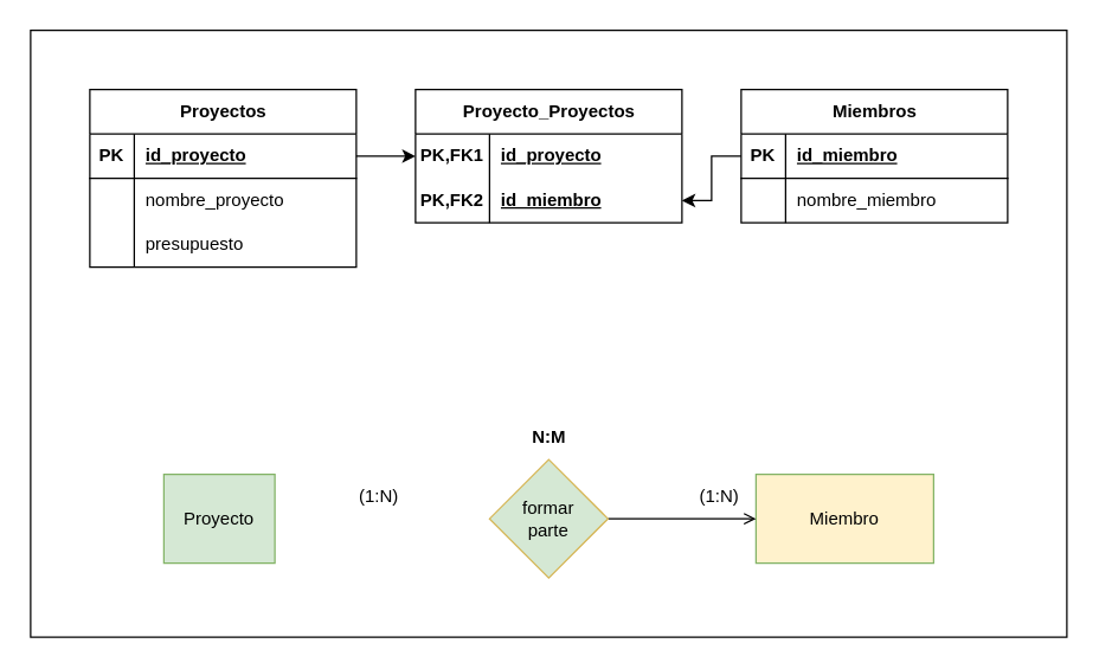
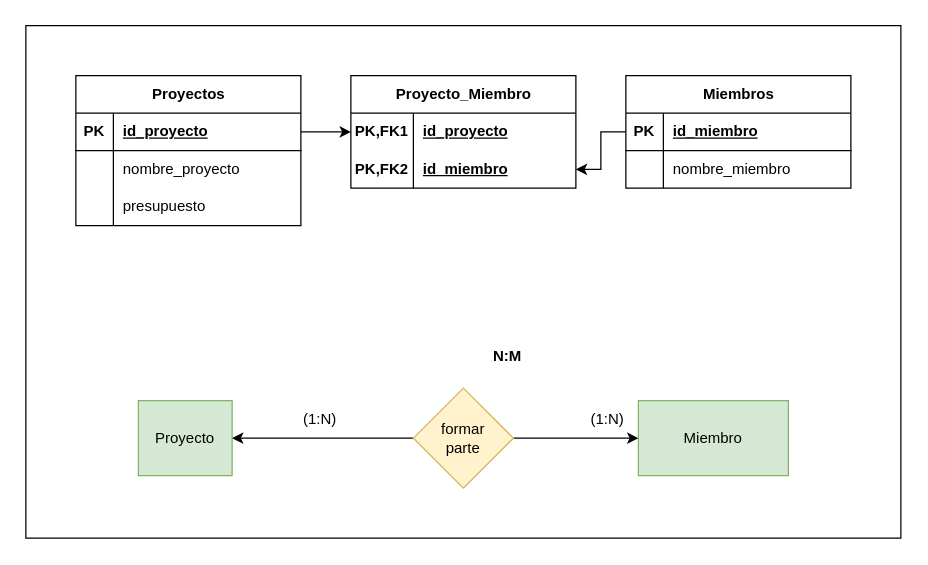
- <mxCell id="19" value="Proyecto_Proyectos" style="shape=table;startSize=30;container=1;collapsible=1;childLayout=tableLayout;fixedRows=1;rowLines=0;fontStyle=1;align=center;resizeLast=1;html=1;" vertex="1" parent="2"><mxGeometry x="260" y="40" width="180" height="90" as="geometry" /></mxCell>
+ <mxCell id="19" value="Proyecto_Miembro" style="shape=table;startSize=30;container=1;collapsible=1;childLayout=tableLayout;fixedRows=1;rowLines=0;fontStyle=1;align=center;resizeLast=1;html=1;" vertex="1" parent="2"><mxGeometry x="260" y="40" width="180" height="90" as="geometry" /></mxCell>
- <mxCell id="37" value="N:M" style="text;html=1;align=center;verticalAlign=middle;resizable=0;points=[];autosize=1;strokeColor=none;fillColor=none;fontStyle=1" vertex="1" parent="2"><mxGeometry x="325" y="260" width="50" height="30" as="geometry" /></mxCell>
+ <mxCell id="37" value="N:M" style="text;html=1;align=center;verticalAlign=middle;resizable=0;points=[];autosize=1;strokeColor=none;fillColor=none;fontStyle=1" vertex="1" parent="2"><mxGeometry x="360" y="250" width="50" height="30" as="geometry" /></mxCell>
+ <mxCell id="6" style="edgeStyle=orthogonalEdgeStyle;rounded=0;orthogonalLoop=1;jettySize=auto;html=1;exitX=0;exitY=0.5;exitDx=0;exitDy=0;entryX=1;entryY=0.5;entryDx=0;entryDy=0;" edge="1" parent="2" source="8" target="4"><mxGeometry relative="1" as="geometry" /></mxCell>
- <mxCell id="8" value="&lt;div&gt;formar&lt;/div&gt;&lt;div&gt;parte&lt;br&gt;&lt;/div&gt;" style="rhombus;whiteSpace=wrap;html=1;fillColor=#d5e8d4;strokeColor=#d6b656;" vertex="1" parent="2"><mxGeometry x="310" y="290" width="80" height="80" as="geometry" /></mxCell>
+ <mxCell id="8" value="&lt;div&gt;formar&lt;/div&gt;&lt;div&gt;parte&lt;br&gt;&lt;/div&gt;" style="rhombus;whiteSpace=wrap;html=1;fillColor=#fff2cc;strokeColor=#d6b656;" vertex="1" parent="2"><mxGeometry x="310" y="290" width="80" height="80" as="geometry" /></mxCell>
- <mxCell id="7" style="edgeStyle=orthogonalEdgeStyle;rounded=0;orthogonalLoop=1;jettySize=auto;html=1;exitX=1;exitY=0.5;exitDx=0;exitDy=0;entryX=0;entryY=0.5;entryDx=0;entryDy=0;endArrow=open;" edge="1" parent="2" source="8" target="5"><mxGeometry relative="1" as="geometry" /></mxCell>
+ <mxCell id="7" style="edgeStyle=orthogonalEdgeStyle;rounded=0;orthogonalLoop=1;jettySize=auto;html=1;exitX=1;exitY=0.5;exitDx=0;exitDy=0;entryX=0;entryY=0.5;entryDx=0;entryDy=0;" edge="1" parent="2" source="8" target="5"><mxGeometry relative="1" as="geometry" /></mxCell>
- <mxCell id="5" value="Miembro" style="rounded=0;whiteSpace=wrap;html=1;fillColor=#fff2cc;strokeColor=#82b366;" vertex="1" parent="2"><mxGeometry x="490" y="300" width="120" height="60" as="geometry" /></mxCell>
+ <mxCell id="5" value="Miembro" style="rounded=0;whiteSpace=wrap;html=1;fillColor=#d5e8d4;strokeColor=#82b366;" vertex="1" parent="2"><mxGeometry x="490" y="300" width="120" height="60" as="geometry" /></mxCell>
